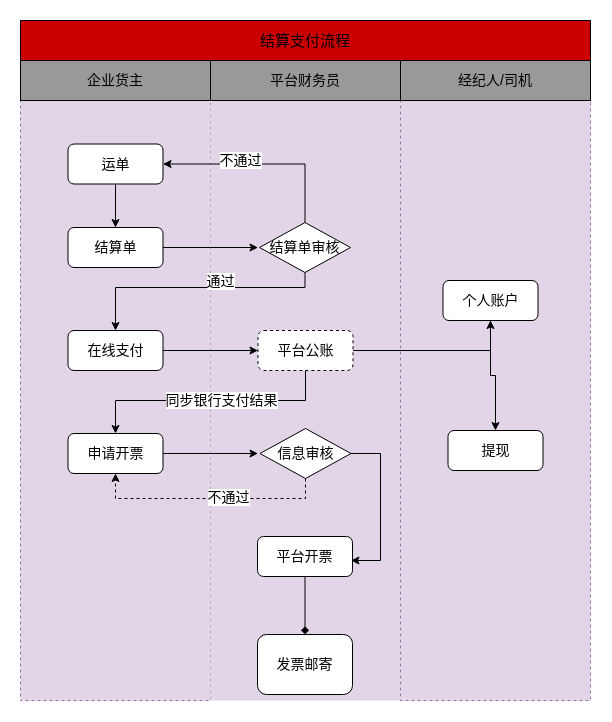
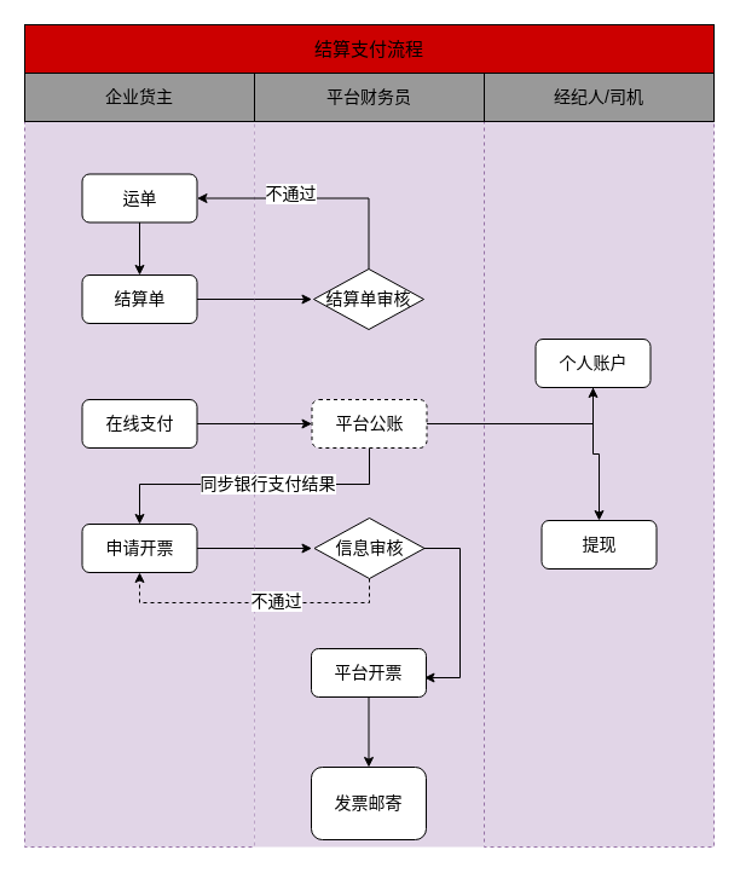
- <mxCell id="11" style="edgeStyle=orthogonalEdgeStyle;rounded=0;orthogonalLoop=1;jettySize=auto;html=1;entryX=0.5;entryY=0;entryDx=0;entryDy=0;fontSize=14;" edge="1" parent="1" source="15" target="17"><mxGeometry relative="1" as="geometry"><Array as="points"><mxPoint x="305" y="287" /><mxPoint x="115" y="287" /></Array></mxGeometry></mxCell>
- <mxCell id="12" value="通过" style="text;html=1;align=center;verticalAlign=middle;resizable=0;points=[];;labelBackgroundColor=#ffffff;fontSize=14;" vertex="1" connectable="0" parent="11"><mxGeometry x="-0.208" y="3" relative="1" as="geometry"><mxPoint x="-2.5" y="-10" as="offset" /></mxGeometry></mxCell>
- <mxCell id="33" value="" style="edgeStyle=orthogonalEdgeStyle;rounded=0;orthogonalLoop=1;jettySize=auto;html=1;fontSize=14;endArrow=diamond;" edge="1" parent="1" source="34" target="35"><mxGeometry relative="1" as="geometry" /></mxCell>
+ <mxCell id="33" value="" style="edgeStyle=orthogonalEdgeStyle;rounded=0;orthogonalLoop=1;jettySize=auto;html=1;fontSize=14;" edge="1" parent="1" source="34" target="35"><mxGeometry relative="1" as="geometry" /></mxCell>
